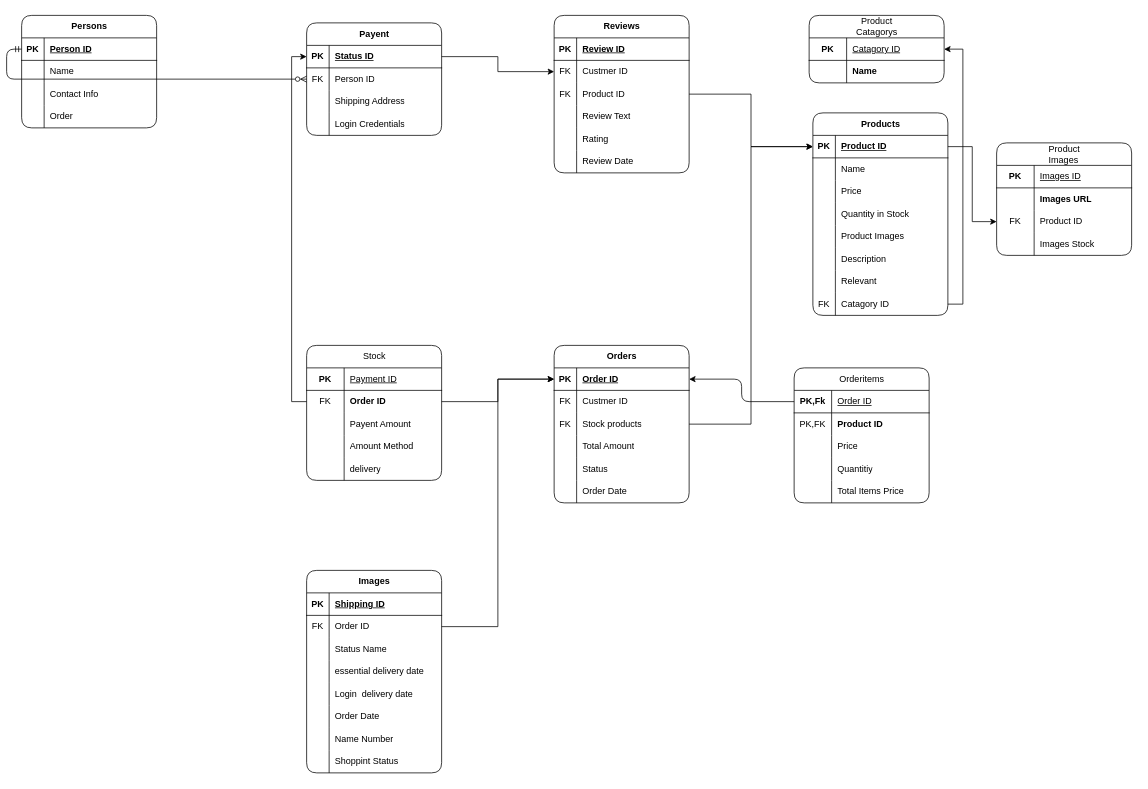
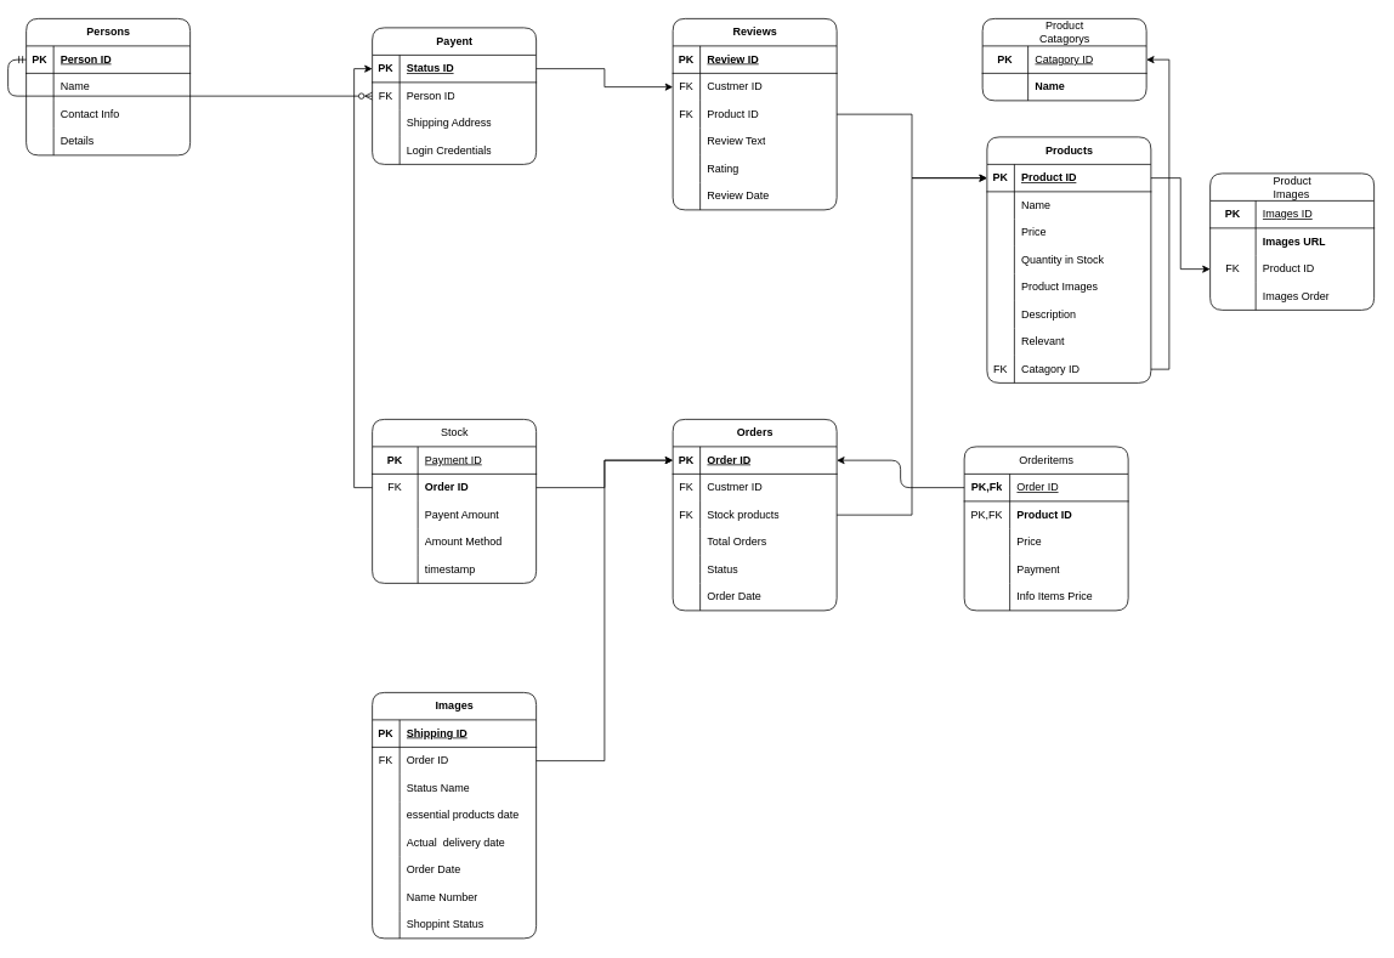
- <mxCell id="39" value="Order" style="shape=partialRectangle;connectable=0;fillColor=none;top=0;left=0;bottom=0;right=0;align=left;spacingLeft=6;overflow=hidden;whiteSpace=wrap;html=1;rounded=1;labelBackgroundColor=none;" parent="37" vertex="1"><mxGeometry x="30" width="150" height="30" as="geometry"><mxRectangle width="150" height="30" as="alternateBounds" /></mxGeometry></mxCell>
+ <mxCell id="39" value="Details" style="shape=partialRectangle;connectable=0;fillColor=none;top=0;left=0;bottom=0;right=0;align=left;spacingLeft=6;overflow=hidden;whiteSpace=wrap;html=1;rounded=1;labelBackgroundColor=none;" parent="37" vertex="1"><mxGeometry x="30" width="150" height="30" as="geometry"><mxRectangle width="150" height="30" as="alternateBounds" /></mxGeometry></mxCell>
- <mxCell id="148" value="Images Stock" style="shape=partialRectangle;connectable=0;fillColor=none;top=0;left=0;bottom=0;right=0;align=left;spacingLeft=6;overflow=hidden;whiteSpace=wrap;html=1;rounded=1;labelBackgroundColor=none;" vertex="1" parent="146"><mxGeometry x="50" width="130" height="30" as="geometry"><mxRectangle width="130" height="30" as="alternateBounds" /></mxGeometry></mxCell>
+ <mxCell id="148" value="Images Order" style="shape=partialRectangle;connectable=0;fillColor=none;top=0;left=0;bottom=0;right=0;align=left;spacingLeft=6;overflow=hidden;whiteSpace=wrap;html=1;rounded=1;labelBackgroundColor=none;" vertex="1" parent="146"><mxGeometry x="50" width="130" height="30" as="geometry"><mxRectangle width="130" height="30" as="alternateBounds" /></mxGeometry></mxCell>
- <mxCell id="66" value="Total Amount" style="shape=partialRectangle;connectable=0;fillColor=none;top=0;left=0;bottom=0;right=0;align=left;spacingLeft=6;overflow=hidden;whiteSpace=wrap;html=1;rounded=1;labelBackgroundColor=none;" parent="64" vertex="1"><mxGeometry x="30" width="150" height="30" as="geometry"><mxRectangle width="150" height="30" as="alternateBounds" /></mxGeometry></mxCell>
+ <mxCell id="66" value="Total Orders" style="shape=partialRectangle;connectable=0;fillColor=none;top=0;left=0;bottom=0;right=0;align=left;spacingLeft=6;overflow=hidden;whiteSpace=wrap;html=1;rounded=1;labelBackgroundColor=none;" parent="64" vertex="1"><mxGeometry x="30" width="150" height="30" as="geometry"><mxRectangle width="150" height="30" as="alternateBounds" /></mxGeometry></mxCell>
- <mxCell id="105" value="delivery" style="shape=partialRectangle;connectable=0;fillColor=none;top=0;left=0;bottom=0;right=0;align=left;spacingLeft=6;overflow=hidden;whiteSpace=wrap;html=1;rounded=1;labelBackgroundColor=none;" parent="103" vertex="1"><mxGeometry x="50" width="130" height="30" as="geometry"><mxRectangle width="130" height="30" as="alternateBounds" /></mxGeometry></mxCell>
+ <mxCell id="105" value="timestamp" style="shape=partialRectangle;connectable=0;fillColor=none;top=0;left=0;bottom=0;right=0;align=left;spacingLeft=6;overflow=hidden;whiteSpace=wrap;html=1;rounded=1;labelBackgroundColor=none;" parent="103" vertex="1"><mxGeometry x="50" width="130" height="30" as="geometry"><mxRectangle width="130" height="30" as="alternateBounds" /></mxGeometry></mxCell>
- <mxCell id="85" value="Quantitiy" style="shape=partialRectangle;connectable=0;fillColor=none;top=0;left=0;bottom=0;right=0;align=left;spacingLeft=6;overflow=hidden;whiteSpace=wrap;html=1;rounded=1;labelBackgroundColor=none;" vertex="1" parent="83"><mxGeometry x="50" width="130" height="30" as="geometry"><mxRectangle width="130" height="30" as="alternateBounds" /></mxGeometry></mxCell>
+ <mxCell id="85" value="Payment" style="shape=partialRectangle;connectable=0;fillColor=none;top=0;left=0;bottom=0;right=0;align=left;spacingLeft=6;overflow=hidden;whiteSpace=wrap;html=1;rounded=1;labelBackgroundColor=none;" vertex="1" parent="83"><mxGeometry x="50" width="130" height="30" as="geometry"><mxRectangle width="130" height="30" as="alternateBounds" /></mxGeometry></mxCell>
- <mxCell id="88" value="Total Items Price" style="shape=partialRectangle;connectable=0;fillColor=none;top=0;left=0;bottom=0;right=0;align=left;spacingLeft=6;overflow=hidden;whiteSpace=wrap;html=1;rounded=1;labelBackgroundColor=none;" vertex="1" parent="86"><mxGeometry x="50" width="130" height="30" as="geometry"><mxRectangle width="130" height="30" as="alternateBounds" /></mxGeometry></mxCell>
+ <mxCell id="88" value="Info Items Price" style="shape=partialRectangle;connectable=0;fillColor=none;top=0;left=0;bottom=0;right=0;align=left;spacingLeft=6;overflow=hidden;whiteSpace=wrap;html=1;rounded=1;labelBackgroundColor=none;" vertex="1" parent="86"><mxGeometry x="50" width="130" height="30" as="geometry"><mxRectangle width="130" height="30" as="alternateBounds" /></mxGeometry></mxCell>
- <mxCell id="164" value="essential delivery date" style="shape=partialRectangle;connectable=0;fillColor=none;top=0;left=0;bottom=0;right=0;align=left;spacingLeft=6;overflow=hidden;whiteSpace=wrap;html=1;rounded=1;labelBackgroundColor=none;" vertex="1" parent="162"><mxGeometry x="30" width="150" height="30" as="geometry"><mxRectangle width="150" height="30" as="alternateBounds" /></mxGeometry></mxCell>
+ <mxCell id="164" value="essential products date" style="shape=partialRectangle;connectable=0;fillColor=none;top=0;left=0;bottom=0;right=0;align=left;spacingLeft=6;overflow=hidden;whiteSpace=wrap;html=1;rounded=1;labelBackgroundColor=none;" vertex="1" parent="162"><mxGeometry x="30" width="150" height="30" as="geometry"><mxRectangle width="150" height="30" as="alternateBounds" /></mxGeometry></mxCell>
- <mxCell id="167" value="Login&amp;nbsp; delivery date" style="shape=partialRectangle;connectable=0;fillColor=none;top=0;left=0;bottom=0;right=0;align=left;spacingLeft=6;overflow=hidden;whiteSpace=wrap;html=1;rounded=1;labelBackgroundColor=none;" vertex="1" parent="165"><mxGeometry x="30" width="150" height="30" as="geometry"><mxRectangle width="150" height="30" as="alternateBounds" /></mxGeometry></mxCell>
+ <mxCell id="167" value="Actual&amp;nbsp; delivery date" style="shape=partialRectangle;connectable=0;fillColor=none;top=0;left=0;bottom=0;right=0;align=left;spacingLeft=6;overflow=hidden;whiteSpace=wrap;html=1;rounded=1;labelBackgroundColor=none;" vertex="1" parent="165"><mxGeometry x="30" width="150" height="30" as="geometry"><mxRectangle width="150" height="30" as="alternateBounds" /></mxGeometry></mxCell>
